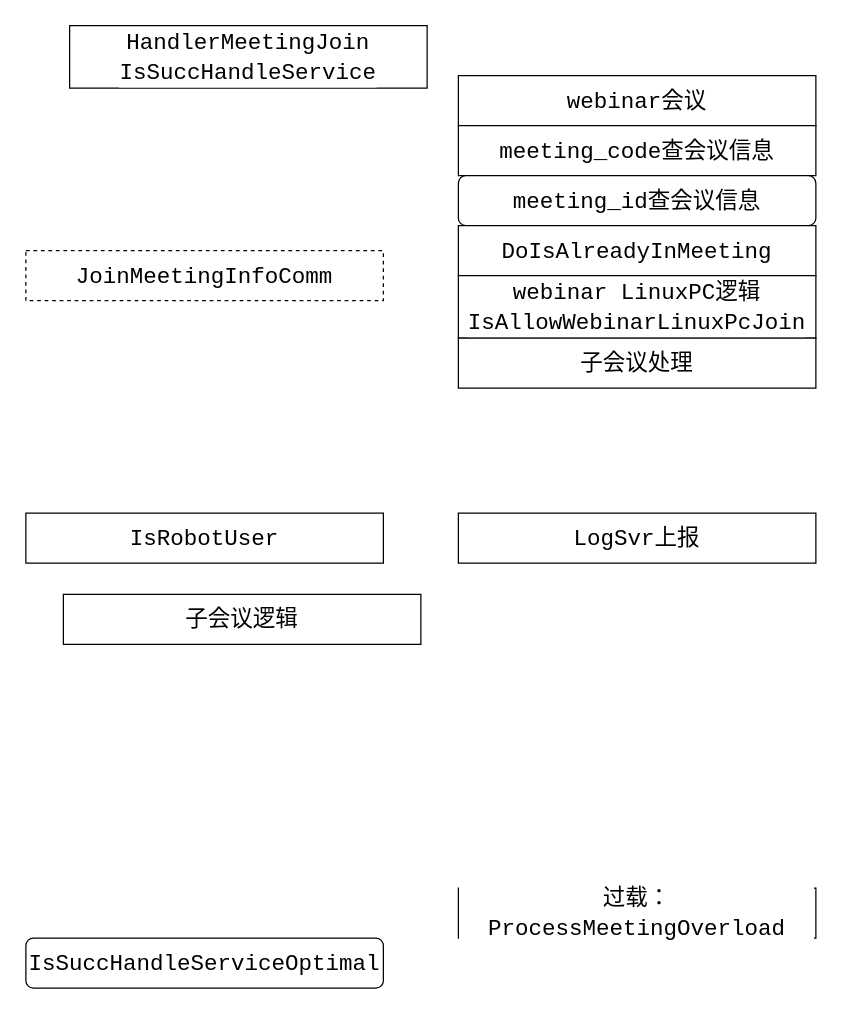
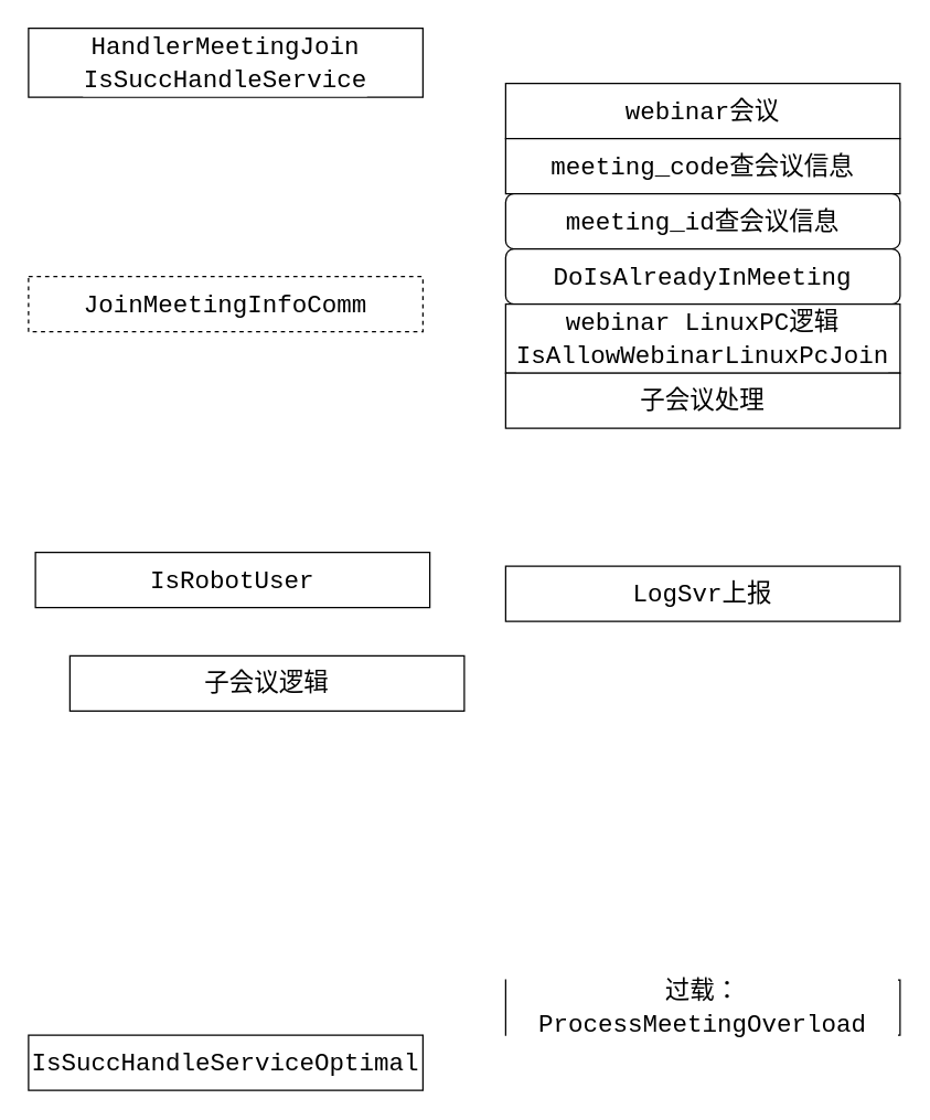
- <mxCell id="2" value="&lt;div style=&quot;background-color: rgb(255, 255, 255); font-family: Consolas, Consolas, &amp;quot;Courier New&amp;quot;, monospace; font-size: 18px; line-height: 24px;&quot;&gt;HandlerMeetingJoin&lt;/div&gt;&lt;div style=&quot;background-color: rgb(255, 255, 255); font-family: Consolas, Consolas, &amp;quot;Courier New&amp;quot;, monospace; font-size: 18px; line-height: 24px;&quot;&gt;IsSuccHandleService&lt;/div&gt;" style="rounded=0;whiteSpace=wrap;html=1;" vertex="1" parent="1"><mxGeometry x="55" y="20" width="286" height="50" as="geometry" /></mxCell>
+ <mxCell id="2" value="&lt;div style=&quot;background-color: rgb(255, 255, 255); font-family: Consolas, Consolas, &amp;quot;Courier New&amp;quot;, monospace; font-size: 18px; line-height: 24px;&quot;&gt;HandlerMeetingJoin&lt;/div&gt;&lt;div style=&quot;background-color: rgb(255, 255, 255); font-family: Consolas, Consolas, &amp;quot;Courier New&amp;quot;, monospace; font-size: 18px; line-height: 24px;&quot;&gt;IsSuccHandleService&lt;/div&gt;" style="rounded=0;whiteSpace=wrap;html=1;" vertex="1" parent="1"><mxGeometry x="20" y="20" width="286" height="50" as="geometry" /></mxCell>
- <mxCell id="7" value="&lt;div style=&quot;background-color: rgb(255, 255, 255); font-family: Consolas, Consolas, &amp;quot;Courier New&amp;quot;, monospace; font-size: 18px; line-height: 24px;&quot;&gt;&lt;div style=&quot;line-height: 24px;&quot;&gt;&lt;div style=&quot;line-height: 24px;&quot;&gt;DoIsAlreadyInMeeting&lt;/div&gt;&lt;/div&gt;&lt;/div&gt;" style="rounded=0;whiteSpace=wrap;html=1;" vertex="1" parent="1"><mxGeometry x="366" y="180" width="286" height="40" as="geometry" /></mxCell>
+ <mxCell id="7" value="&lt;div style=&quot;background-color: rgb(255, 255, 255); font-family: Consolas, Consolas, &amp;quot;Courier New&amp;quot;, monospace; font-size: 18px; line-height: 24px;&quot;&gt;&lt;div style=&quot;line-height: 24px;&quot;&gt;&lt;div style=&quot;line-height: 24px;&quot;&gt;DoIsAlreadyInMeeting&lt;/div&gt;&lt;/div&gt;&lt;/div&gt;" style="whiteSpace=wrap;html=1;rounded=1;" vertex="1" parent="1"><mxGeometry x="366" y="180" width="286" height="40" as="geometry" /></mxCell>
- <mxCell id="10" value="&lt;div style=&quot;background-color: rgb(255, 255, 255); font-family: Consolas, Consolas, &amp;quot;Courier New&amp;quot;, monospace; font-size: 18px; line-height: 24px;&quot;&gt;&lt;div style=&quot;line-height: 24px;&quot;&gt;&lt;div style=&quot;line-height: 24px;&quot;&gt;IsRobotUser&lt;/div&gt;&lt;/div&gt;&lt;/div&gt;" style="rounded=0;whiteSpace=wrap;html=1;" vertex="1" parent="1"><mxGeometry x="20" y="410" width="286" height="40" as="geometry" /></mxCell>
+ <mxCell id="10" value="&lt;div style=&quot;background-color: rgb(255, 255, 255); font-family: Consolas, Consolas, &amp;quot;Courier New&amp;quot;, monospace; font-size: 18px; line-height: 24px;&quot;&gt;&lt;div style=&quot;line-height: 24px;&quot;&gt;&lt;div style=&quot;line-height: 24px;&quot;&gt;IsRobotUser&lt;/div&gt;&lt;/div&gt;&lt;/div&gt;" style="rounded=0;whiteSpace=wrap;html=1;" vertex="1" parent="1"><mxGeometry x="25" y="400" width="286" height="40" as="geometry" /></mxCell>
- <mxCell id="13" value="&lt;div style=&quot;background-color: rgb(255, 255, 255); font-family: Consolas, Consolas, &amp;quot;Courier New&amp;quot;, monospace; font-size: 18px; line-height: 24px;&quot;&gt;&lt;div style=&quot;line-height: 24px;&quot;&gt;&lt;div style=&quot;line-height: 24px;&quot;&gt;&lt;div style=&quot;line-height: 24px;&quot;&gt;IsSuccHandleServiceOptimal&lt;/div&gt;&lt;/div&gt;&lt;/div&gt;&lt;/div&gt;" style="whiteSpace=wrap;html=1;rounded=1;" vertex="1" parent="1"><mxGeometry x="20" y="750" width="286" height="40" as="geometry" /></mxCell>
+ <mxCell id="13" value="&lt;div style=&quot;background-color: rgb(255, 255, 255); font-family: Consolas, Consolas, &amp;quot;Courier New&amp;quot;, monospace; font-size: 18px; line-height: 24px;&quot;&gt;&lt;div style=&quot;line-height: 24px;&quot;&gt;&lt;div style=&quot;line-height: 24px;&quot;&gt;&lt;div style=&quot;line-height: 24px;&quot;&gt;IsSuccHandleServiceOptimal&lt;/div&gt;&lt;/div&gt;&lt;/div&gt;&lt;/div&gt;" style="rounded=0;whiteSpace=wrap;html=1;" vertex="1" parent="1"><mxGeometry x="20" y="750" width="286" height="40" as="geometry" /></mxCell>
